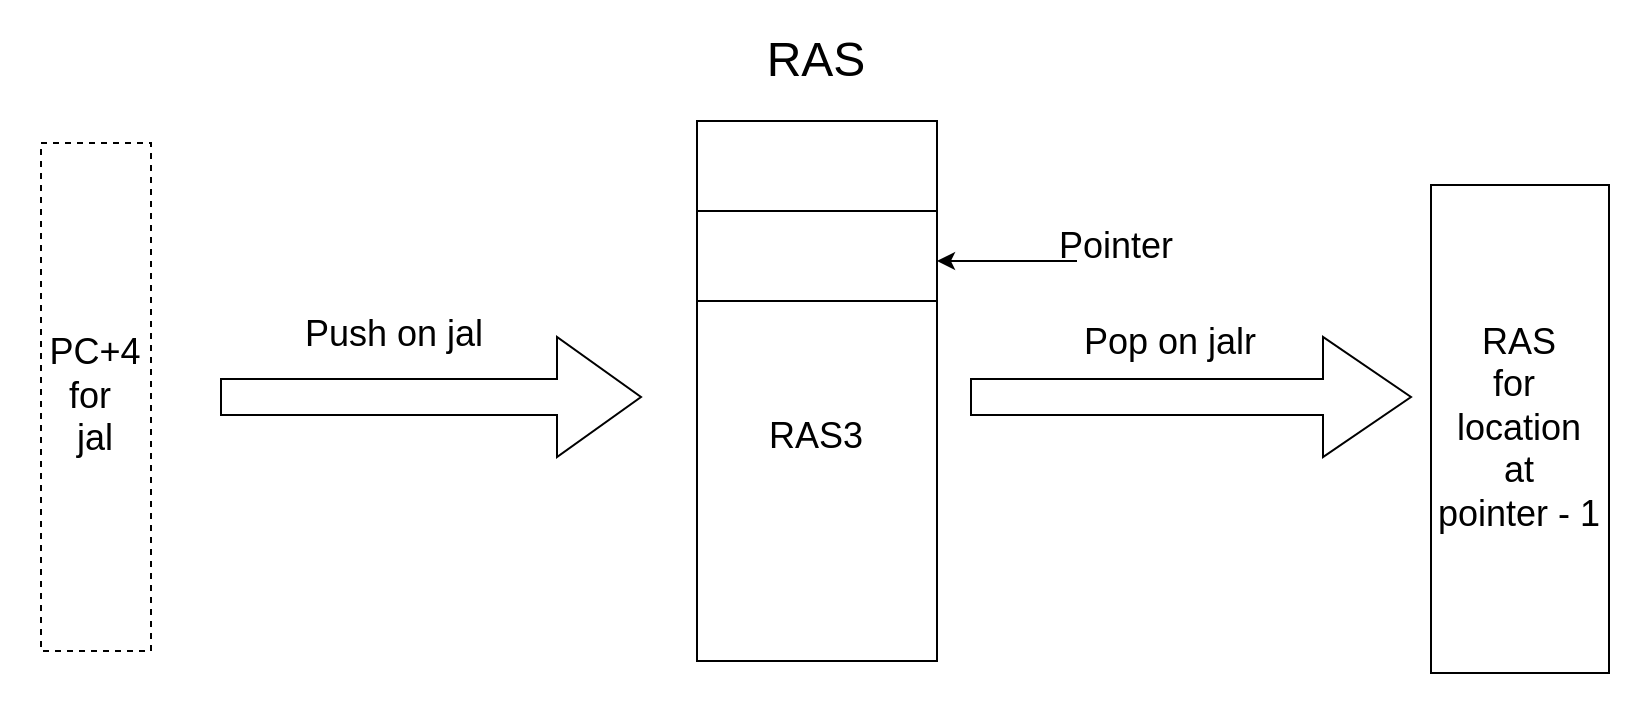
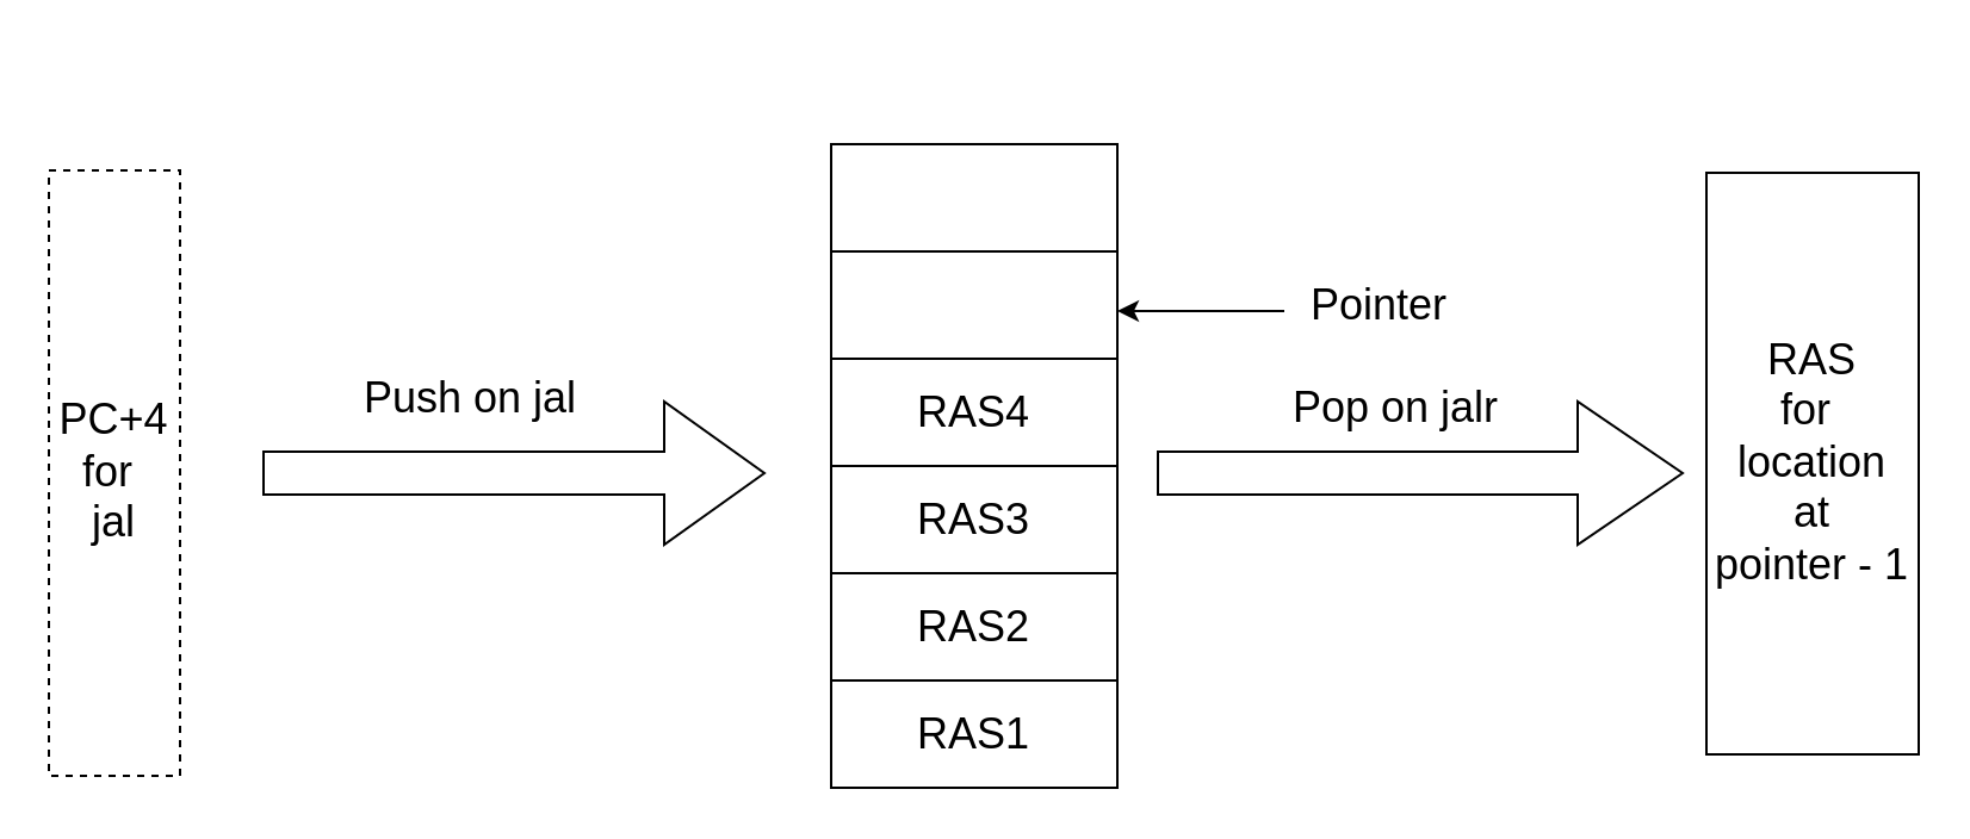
- <mxCell id="15" value="&lt;font style=&quot;font-size: 24px&quot;&gt;RAS&lt;/font&gt;" style="text;html=1;strokeColor=none;fillColor=none;align=center;verticalAlign=middle;whiteSpace=wrap;rounded=0;" parent="1" vertex="1"><mxGeometry x="388" y="20" width="40" height="20" as="geometry" /></mxCell>
- <mxCell id="21" value="&lt;font style=&quot;font-size: 18px&quot;&gt;Pointer&lt;/font&gt;" style="text;html=1;strokeColor=none;fillColor=none;align=center;verticalAlign=middle;whiteSpace=wrap;rounded=0;" parent="1" vertex="1"><mxGeometry x="538" y="113" width="40" height="20" as="geometry" /></mxCell>
+ <mxCell id="21" value="&lt;font style=&quot;font-size: 18px&quot;&gt;Pointer&lt;/font&gt;" style="text;html=1;strokeColor=none;fillColor=none;align=center;verticalAlign=middle;whiteSpace=wrap;rounded=0;" parent="1" vertex="1"><mxGeometry x="558" y="118" width="40" height="20" as="geometry" /></mxCell>
+ <mxCell id="8" value="&lt;font style=&quot;font-size: 18px&quot;&gt;RAS4&lt;/font&gt;" style="shape=partialRectangle;html=1;whiteSpace=wrap;connectable=0;fillColor=none;top=0;left=0;bottom=0;right=0;overflow=hidden;" parent="7" vertex="1"><mxGeometry width="120" height="45" as="geometry" /></mxCell>
- <mxCell id="23" value="&lt;font style=&quot;font-size: 18px&quot;&gt;RAS&lt;br&gt;for&amp;nbsp;&lt;br&gt;location&lt;br&gt;at&lt;br&gt;pointer - 1&lt;/font&gt;" style="rounded=0;whiteSpace=wrap;html=1;gradientColor=none;" parent="1" vertex="1"><mxGeometry x="715" y="92" width="89" height="244" as="geometry" /></mxCell>
+ <mxCell id="23" value="&lt;font style=&quot;font-size: 18px&quot;&gt;RAS&lt;br&gt;for&amp;nbsp;&lt;br&gt;location&lt;br&gt;at&lt;br&gt;pointer - 1&lt;/font&gt;" style="rounded=0;whiteSpace=wrap;html=1;gradientColor=none;" parent="1" vertex="1"><mxGeometry x="715" y="72" width="89" height="244" as="geometry" /></mxCell>
+ <mxCell id="12" value="&lt;font style=&quot;font-size: 18px&quot;&gt;RAS2&lt;/font&gt;" style="shape=partialRectangle;html=1;whiteSpace=wrap;connectable=0;fillColor=none;top=0;left=0;bottom=0;right=0;overflow=hidden;" parent="11" vertex="1"><mxGeometry width="120" height="45" as="geometry" /></mxCell>
+ <mxCell id="14" value="&lt;font style=&quot;font-size: 18px&quot;&gt;RAS1&lt;/font&gt;" style="shape=partialRectangle;html=1;whiteSpace=wrap;connectable=0;fillColor=none;top=0;left=0;bottom=0;right=0;overflow=hidden;" parent="13" vertex="1"><mxGeometry width="120" height="45" as="geometry" /></mxCell>
